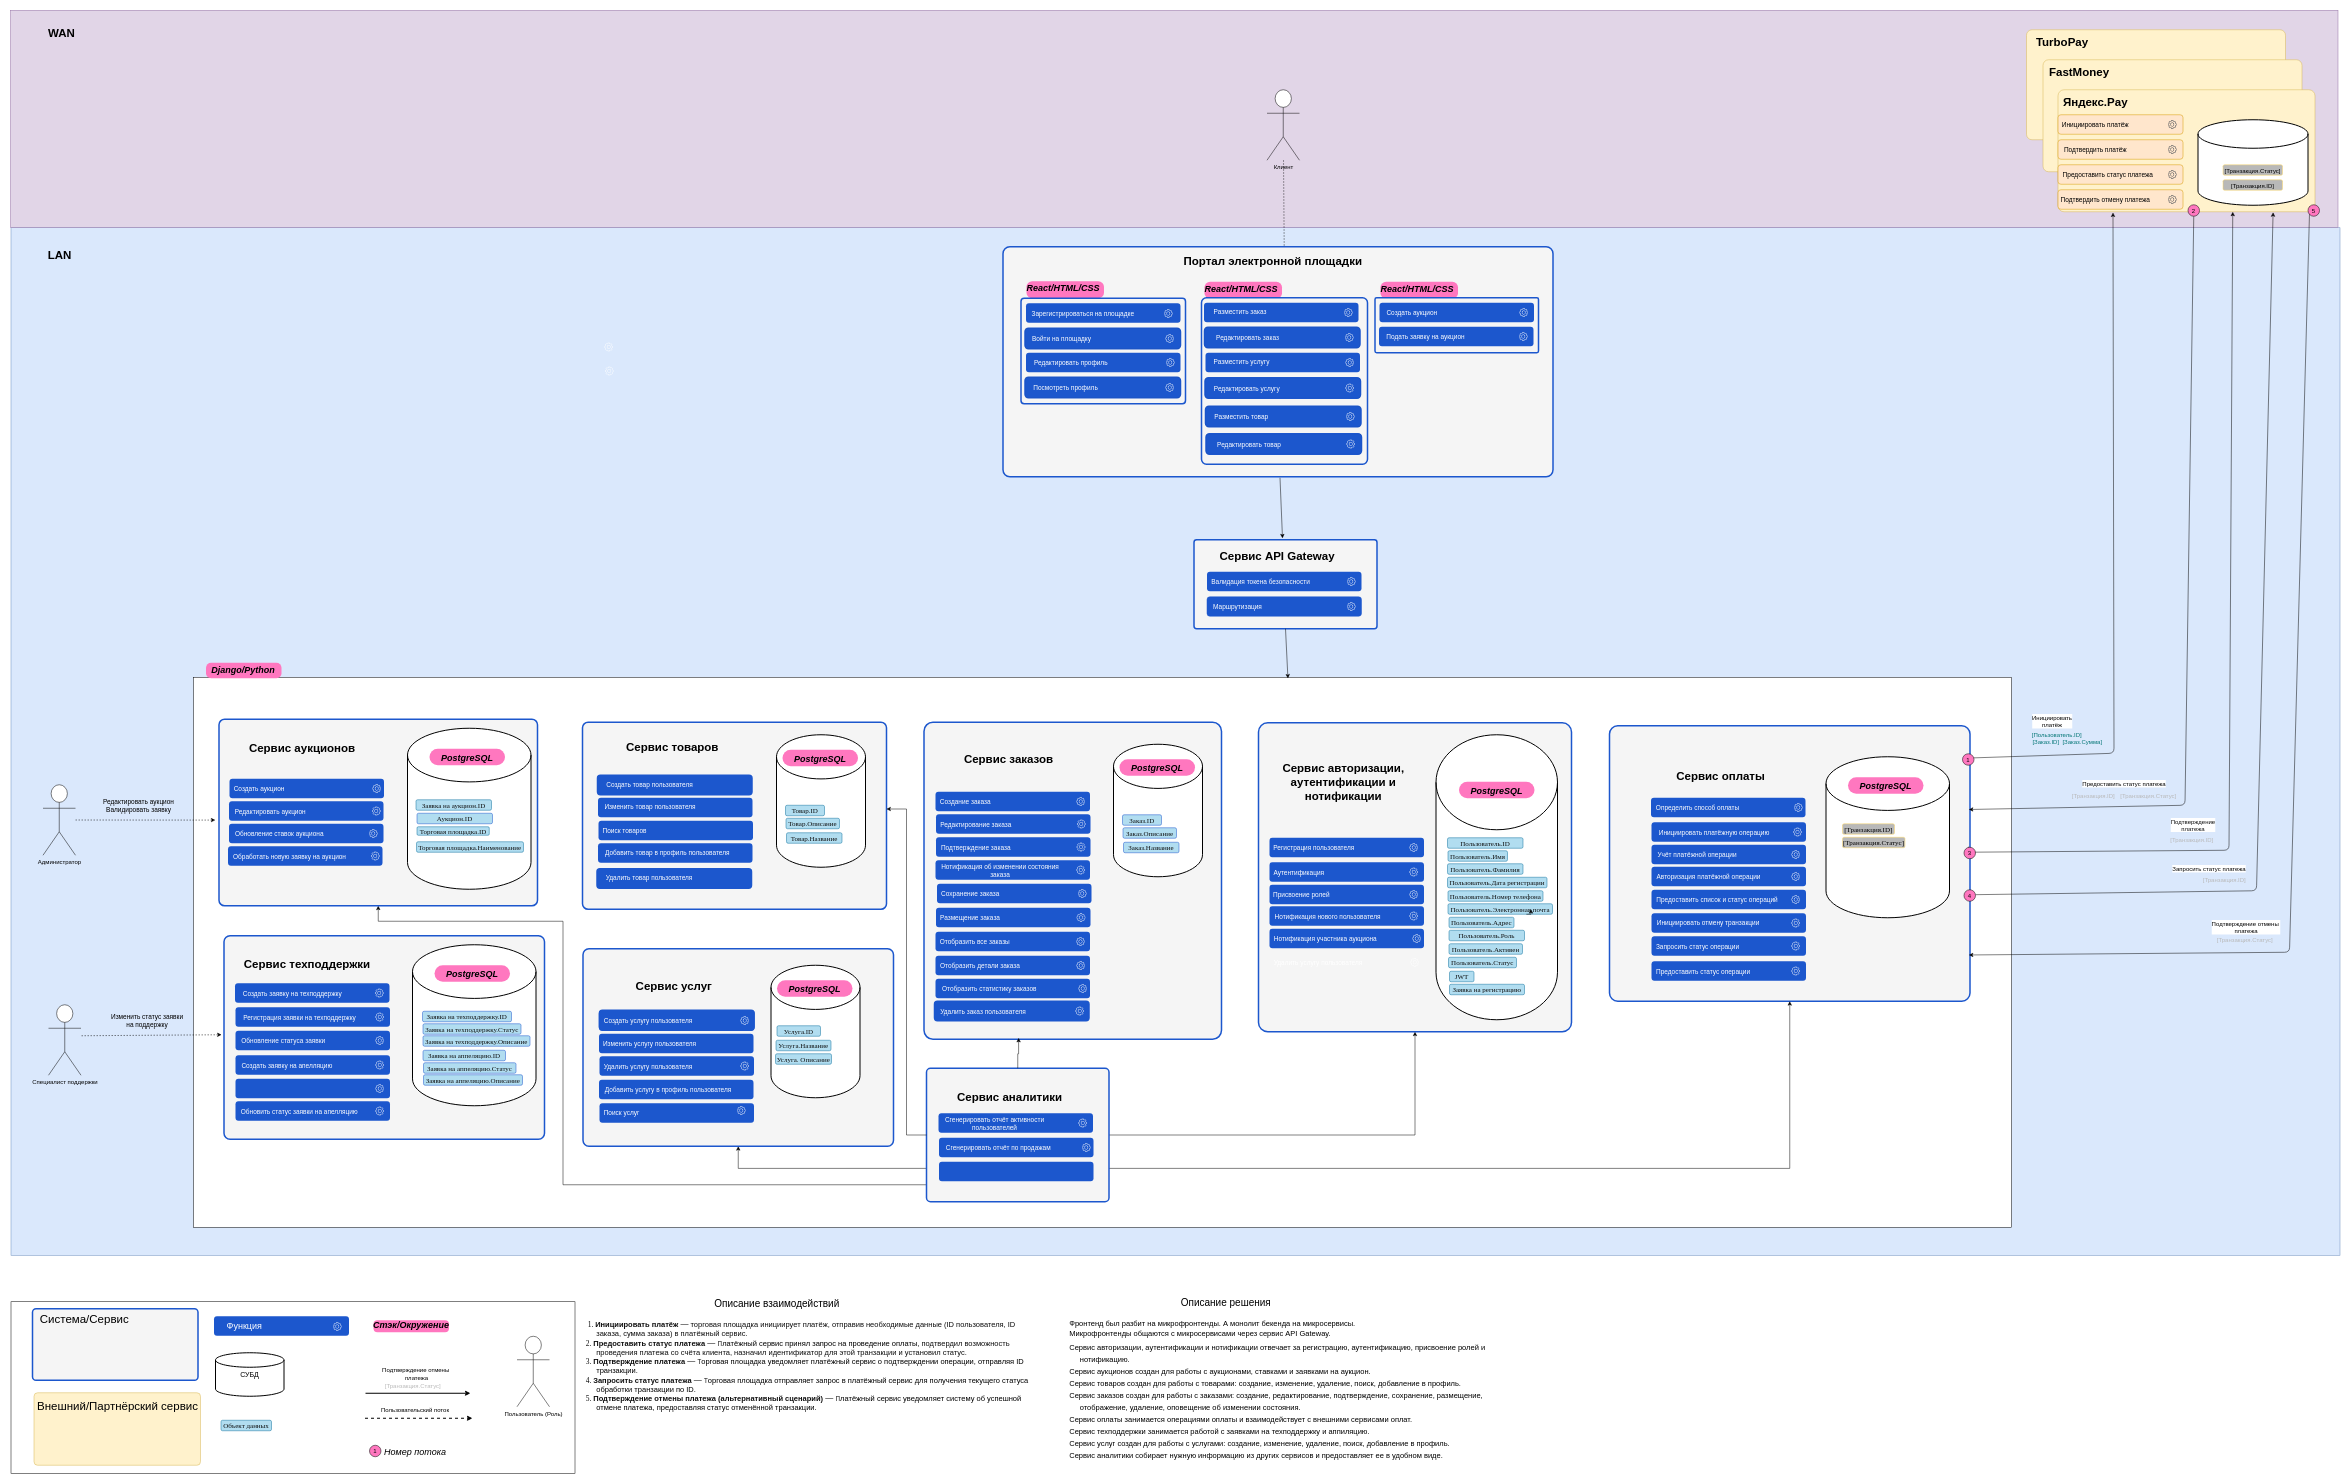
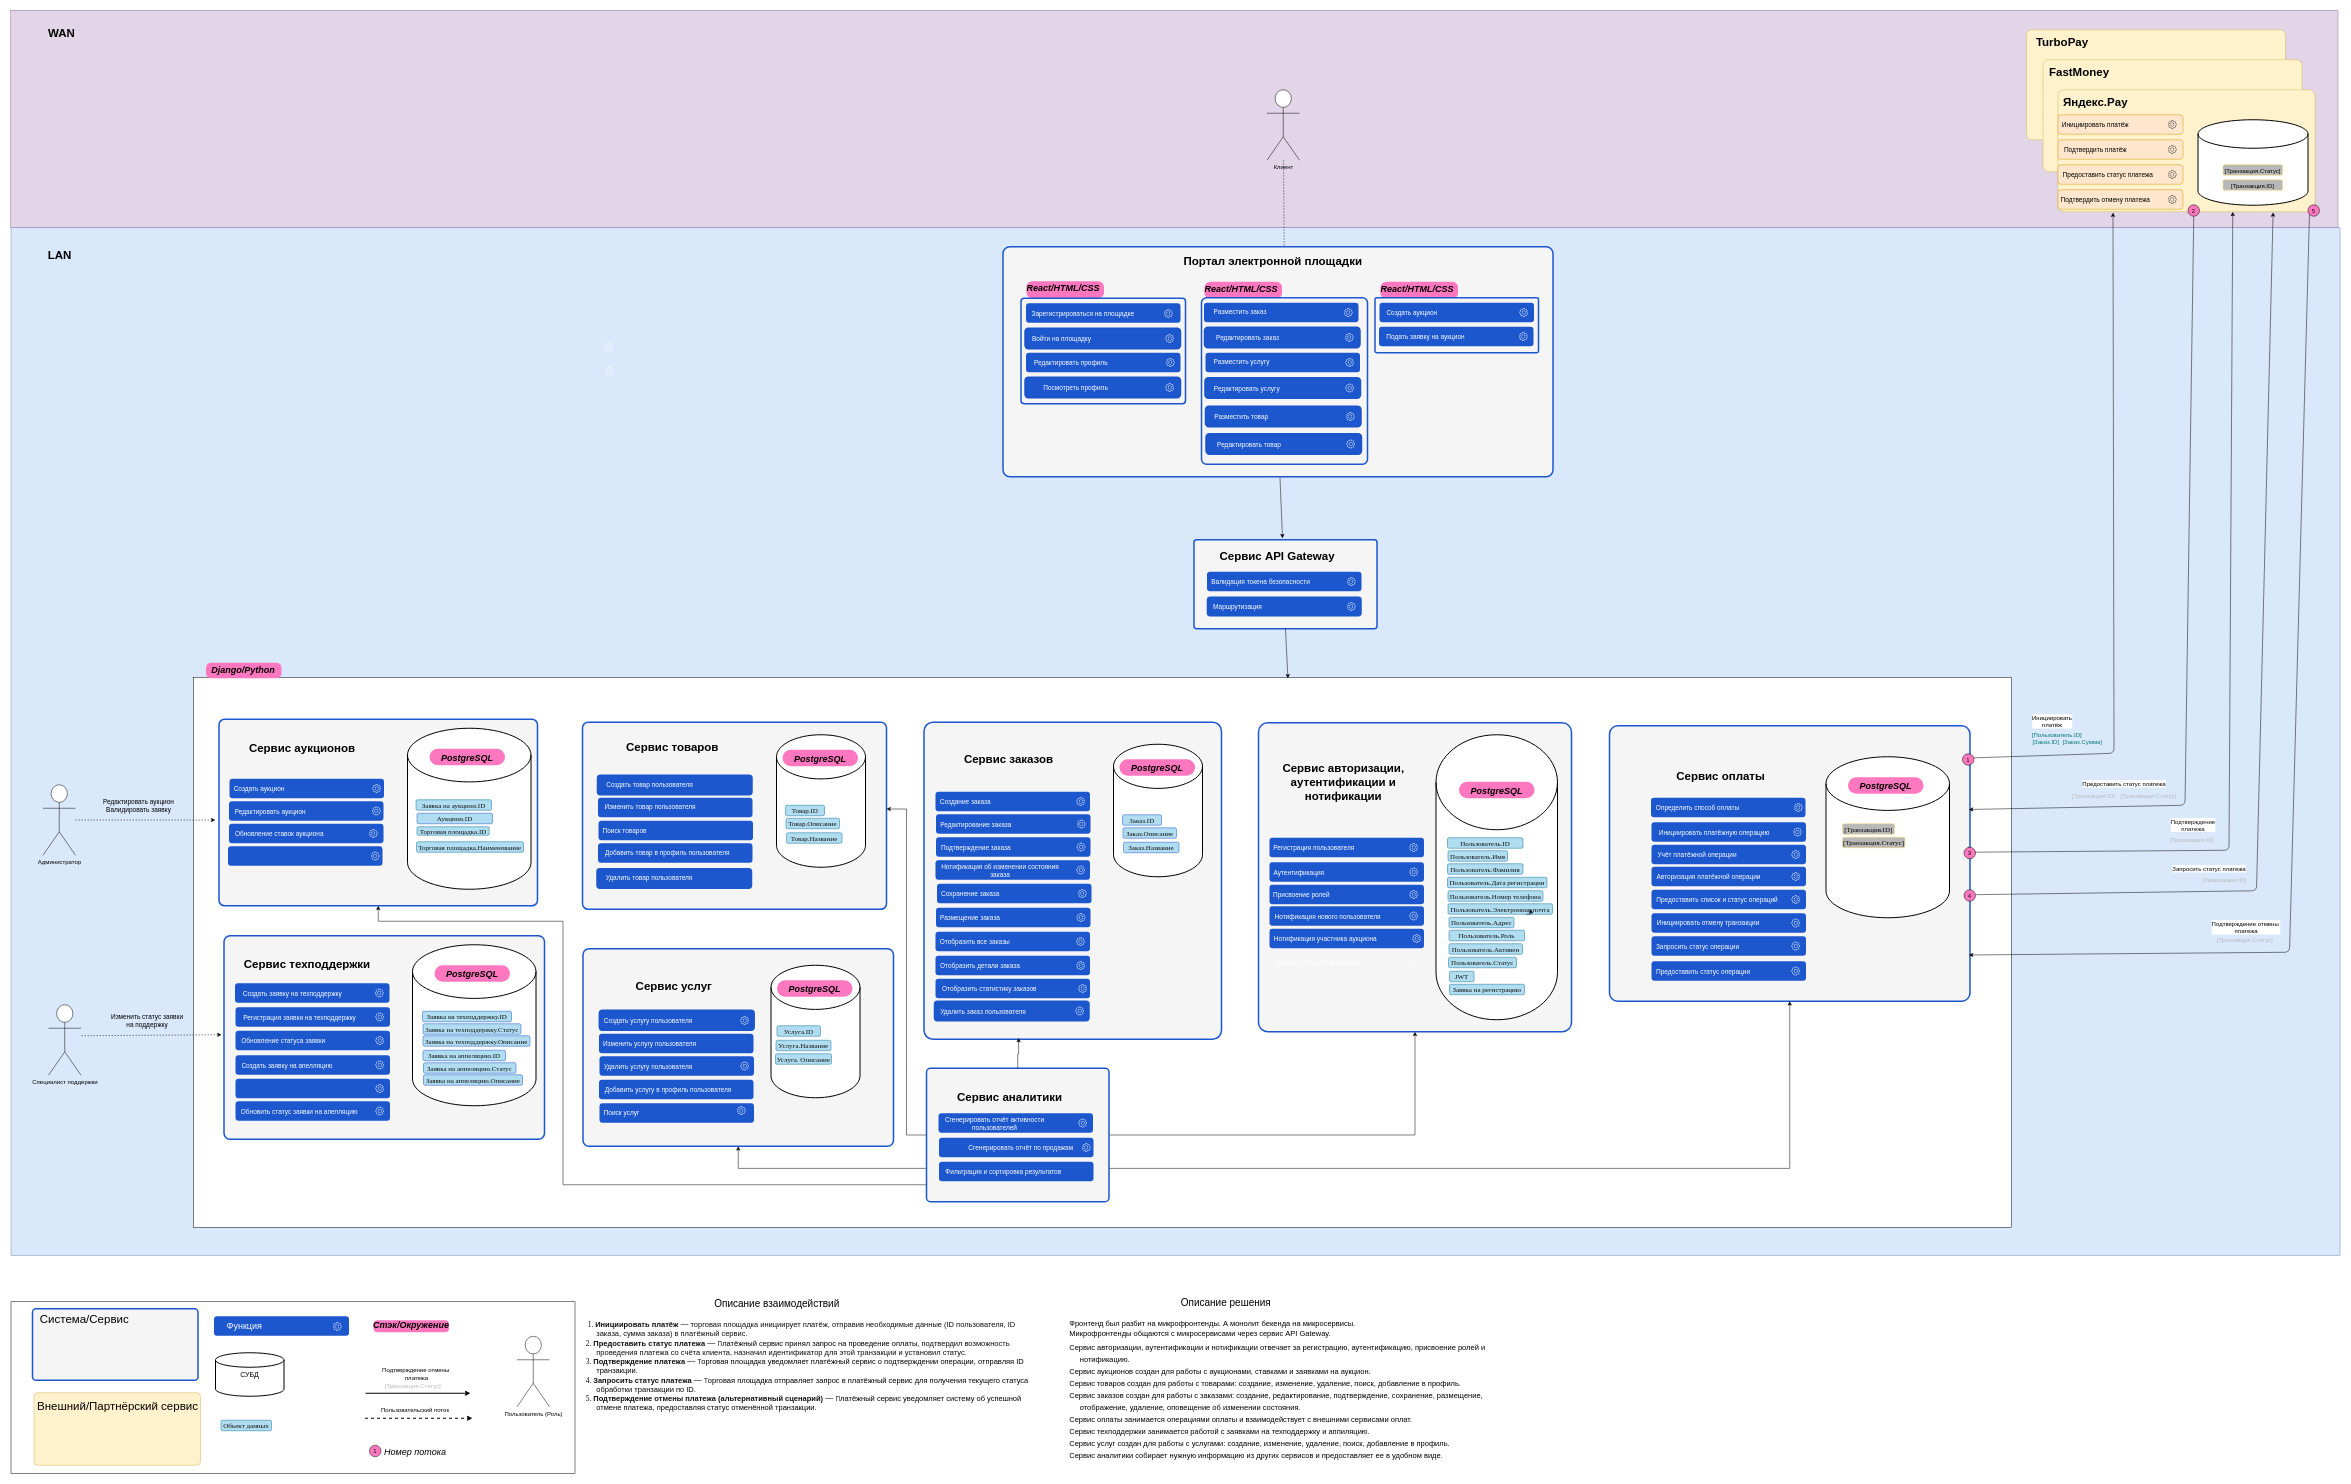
- <mxCell id="321" value="Посмотреть профиль" style="text;html=1;align=center;verticalAlign=middle;whiteSpace=wrap;rounded=1;fontSize=13;fontColor=#FFFFFF;" vertex="1" parent="318"><mxGeometry x="9" y="4.5" width="143" height="30" as="geometry" /></mxCell>
+ <mxCell id="321" value="Посмотреть профиль" style="text;html=1;align=center;verticalAlign=middle;whiteSpace=wrap;rounded=1;fontSize=13;fontColor=#FFFFFF;" vertex="1" parent="318"><mxGeometry x="29" y="4.5" width="143" height="30" as="geometry" /></mxCell>
- <mxCell id="117" value="Обработать новую заявку на аукцион" style="text;html=1;align=center;verticalAlign=middle;whiteSpace=wrap;rounded=1;fontSize=13;fontColor=#FFFFFF;strokeColor=none;" vertex="1" parent="114"><mxGeometry x="3" y="4.5" width="241" height="30" as="geometry" /></mxCell>
- <mxCell id="121" value="Сгенерировать отчёт по продажам" style="text;html=1;align=center;verticalAlign=middle;whiteSpace=wrap;rounded=1;fontSize=13;fontColor=#FFFFFF;strokeColor=none;" vertex="1" parent="118"><mxGeometry x="6" y="4.5" width="226" height="30" as="geometry" /></mxCell>
+ <mxCell id="121" value="Сгенерировать отчёт по продажам" style="text;html=1;align=center;verticalAlign=middle;whiteSpace=wrap;rounded=1;fontSize=13;fontColor=#FFFFFF;strokeColor=none;" vertex="1" parent="118"><mxGeometry x="51" y="4.5" width="226" height="30" as="geometry" /></mxCell>
+ <mxCell id="342" value="Фильтрация и сортировка результатов" style="text;html=1;align=center;verticalAlign=middle;whiteSpace=wrap;rounded=1;fontSize=13;fontColor=#FFFFFF;strokeColor=none;" vertex="1" parent="340"><mxGeometry x="5" y="4.5" width="248" height="30" as="geometry" /></mxCell>
